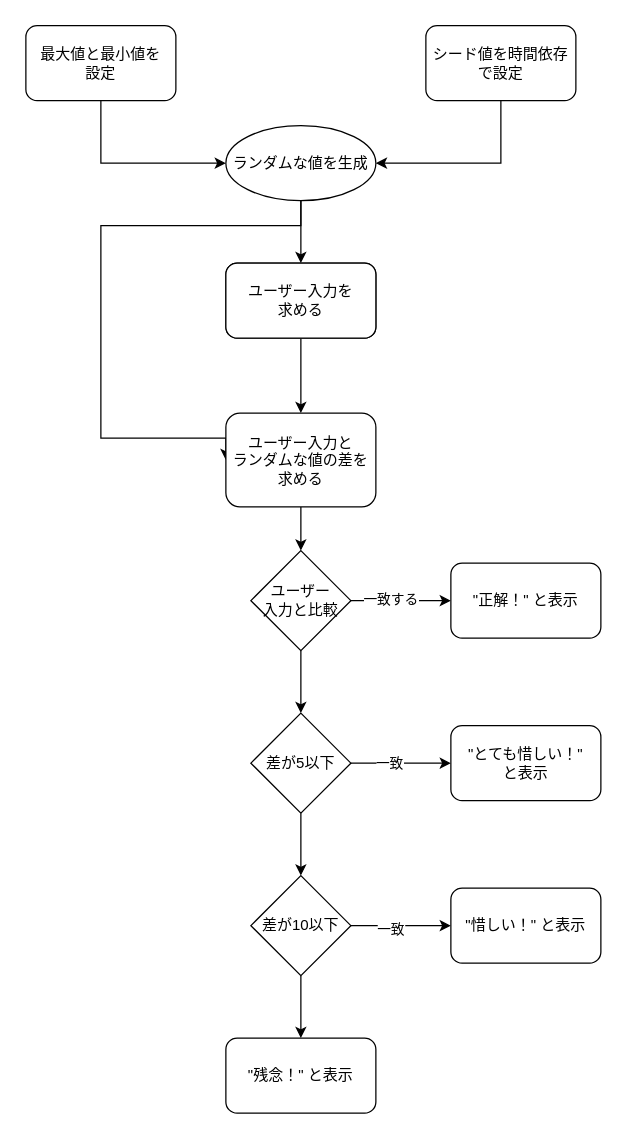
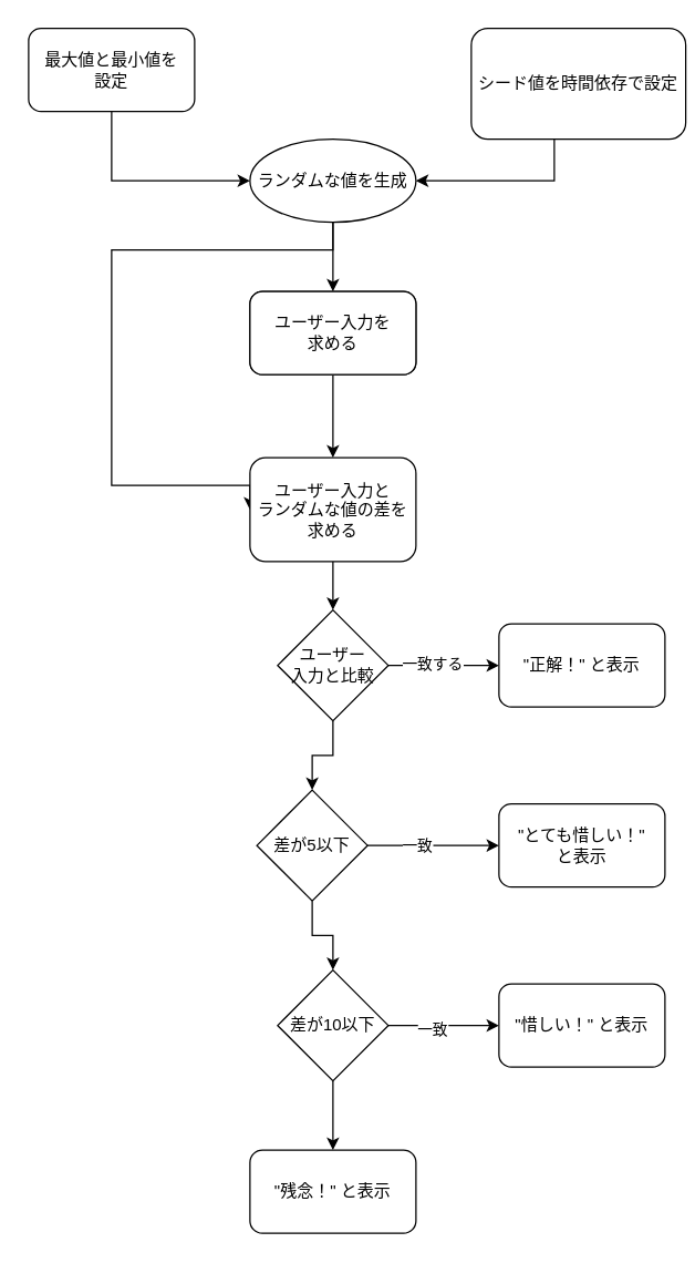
- <mxCell id="16" value="シード値を時間依存で設定" style="rounded=1;whiteSpace=wrap;html=1;" parent="1" vertex="1"><mxGeometry x="340" y="20" width="120" height="60" as="geometry" /></mxCell>
+ <mxCell id="16" value="シード値を時間依存で設定" style="rounded=1;whiteSpace=wrap;html=1;" parent="1" vertex="1"><mxGeometry x="340" y="20" width="155" height="80" as="geometry" /></mxCell>
- <mxCell id="22" value="差が5以下" style="rhombus;whiteSpace=wrap;html=1;" vertex="1" parent="1"><mxGeometry x="200" y="570" width="80" height="80" as="geometry" /></mxCell>
+ <mxCell id="22" value="差が5以下" style="rhombus;whiteSpace=wrap;html=1;" vertex="1" parent="1"><mxGeometry x="185" y="570" width="80" height="80" as="geometry" /></mxCell>
